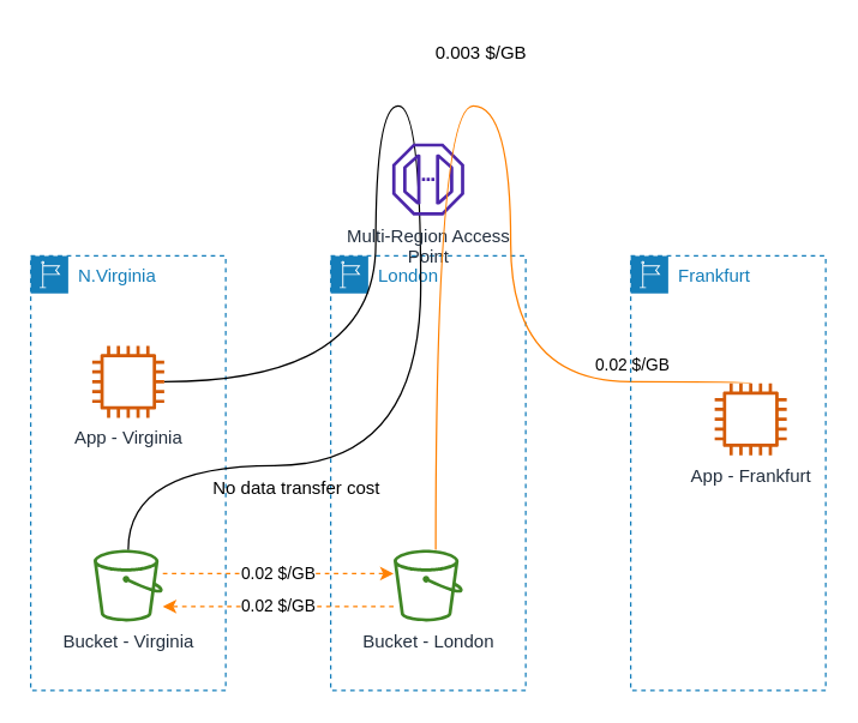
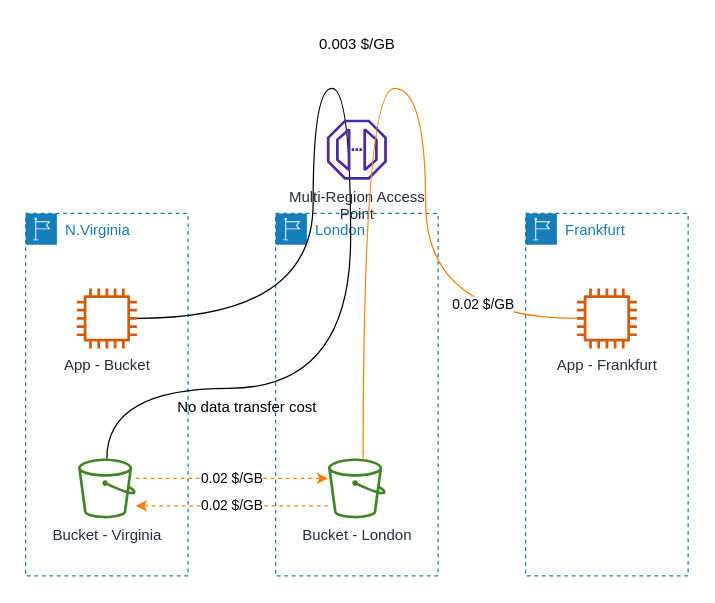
- <mxCell id="14" value="0.003 $/GB" style="text;html=1;align=center;verticalAlign=middle;resizable=0;points=[];autosize=1;strokeColor=none;fillColor=none;" parent="1" vertex="1"><mxGeometry x="275" y="20" width="90" height="30" as="geometry" /></mxCell>
+ <mxCell id="14" value="0.003 $/GB" style="text;html=1;align=center;verticalAlign=middle;resizable=0;points=[];autosize=1;strokeColor=none;fillColor=none;" parent="1" vertex="1"><mxGeometry x="240" y="20" width="90" height="30" as="geometry" /></mxCell>
- <mxCell id="12" value="App - Frankfurt" style="sketch=0;outlineConnect=0;fontColor=#232F3E;gradientColor=none;fillColor=#D45B07;strokeColor=none;dashed=0;verticalLabelPosition=bottom;verticalAlign=top;align=center;html=1;fontSize=12;fontStyle=0;aspect=fixed;pointerEvents=1;shape=mxgraph.aws4.instance2;" parent="1" vertex="1"><mxGeometry x="476" y="255" width="48" height="48" as="geometry" /></mxCell>
+ <mxCell id="12" value="App - Frankfurt" style="sketch=0;outlineConnect=0;fontColor=#232F3E;gradientColor=none;fillColor=#D45B07;strokeColor=none;dashed=0;verticalLabelPosition=bottom;verticalAlign=top;align=center;html=1;fontSize=12;fontStyle=0;aspect=fixed;pointerEvents=1;shape=mxgraph.aws4.instance2;" parent="1" vertex="1"><mxGeometry x="461" y="230" width="48" height="48" as="geometry" /></mxCell>
- <mxCell id="6" value="App - Virginia" style="sketch=0;outlineConnect=0;fontColor=#232F3E;gradientColor=none;fillColor=#D45B07;strokeColor=none;dashed=0;verticalLabelPosition=bottom;verticalAlign=top;align=center;html=1;fontSize=12;fontStyle=0;aspect=fixed;pointerEvents=1;shape=mxgraph.aws4.instance2;" parent="3" vertex="1"><mxGeometry x="41" y="60" width="48" height="48" as="geometry" /></mxCell>
+ <mxCell id="6" value="App - Bucket" style="sketch=0;outlineConnect=0;fontColor=#232F3E;gradientColor=none;fillColor=#D45B07;strokeColor=none;dashed=0;verticalLabelPosition=bottom;verticalAlign=top;align=center;html=1;fontSize=12;fontStyle=0;aspect=fixed;pointerEvents=1;shape=mxgraph.aws4.instance2;" parent="3" vertex="1"><mxGeometry x="41" y="60" width="48" height="48" as="geometry" /></mxCell>
